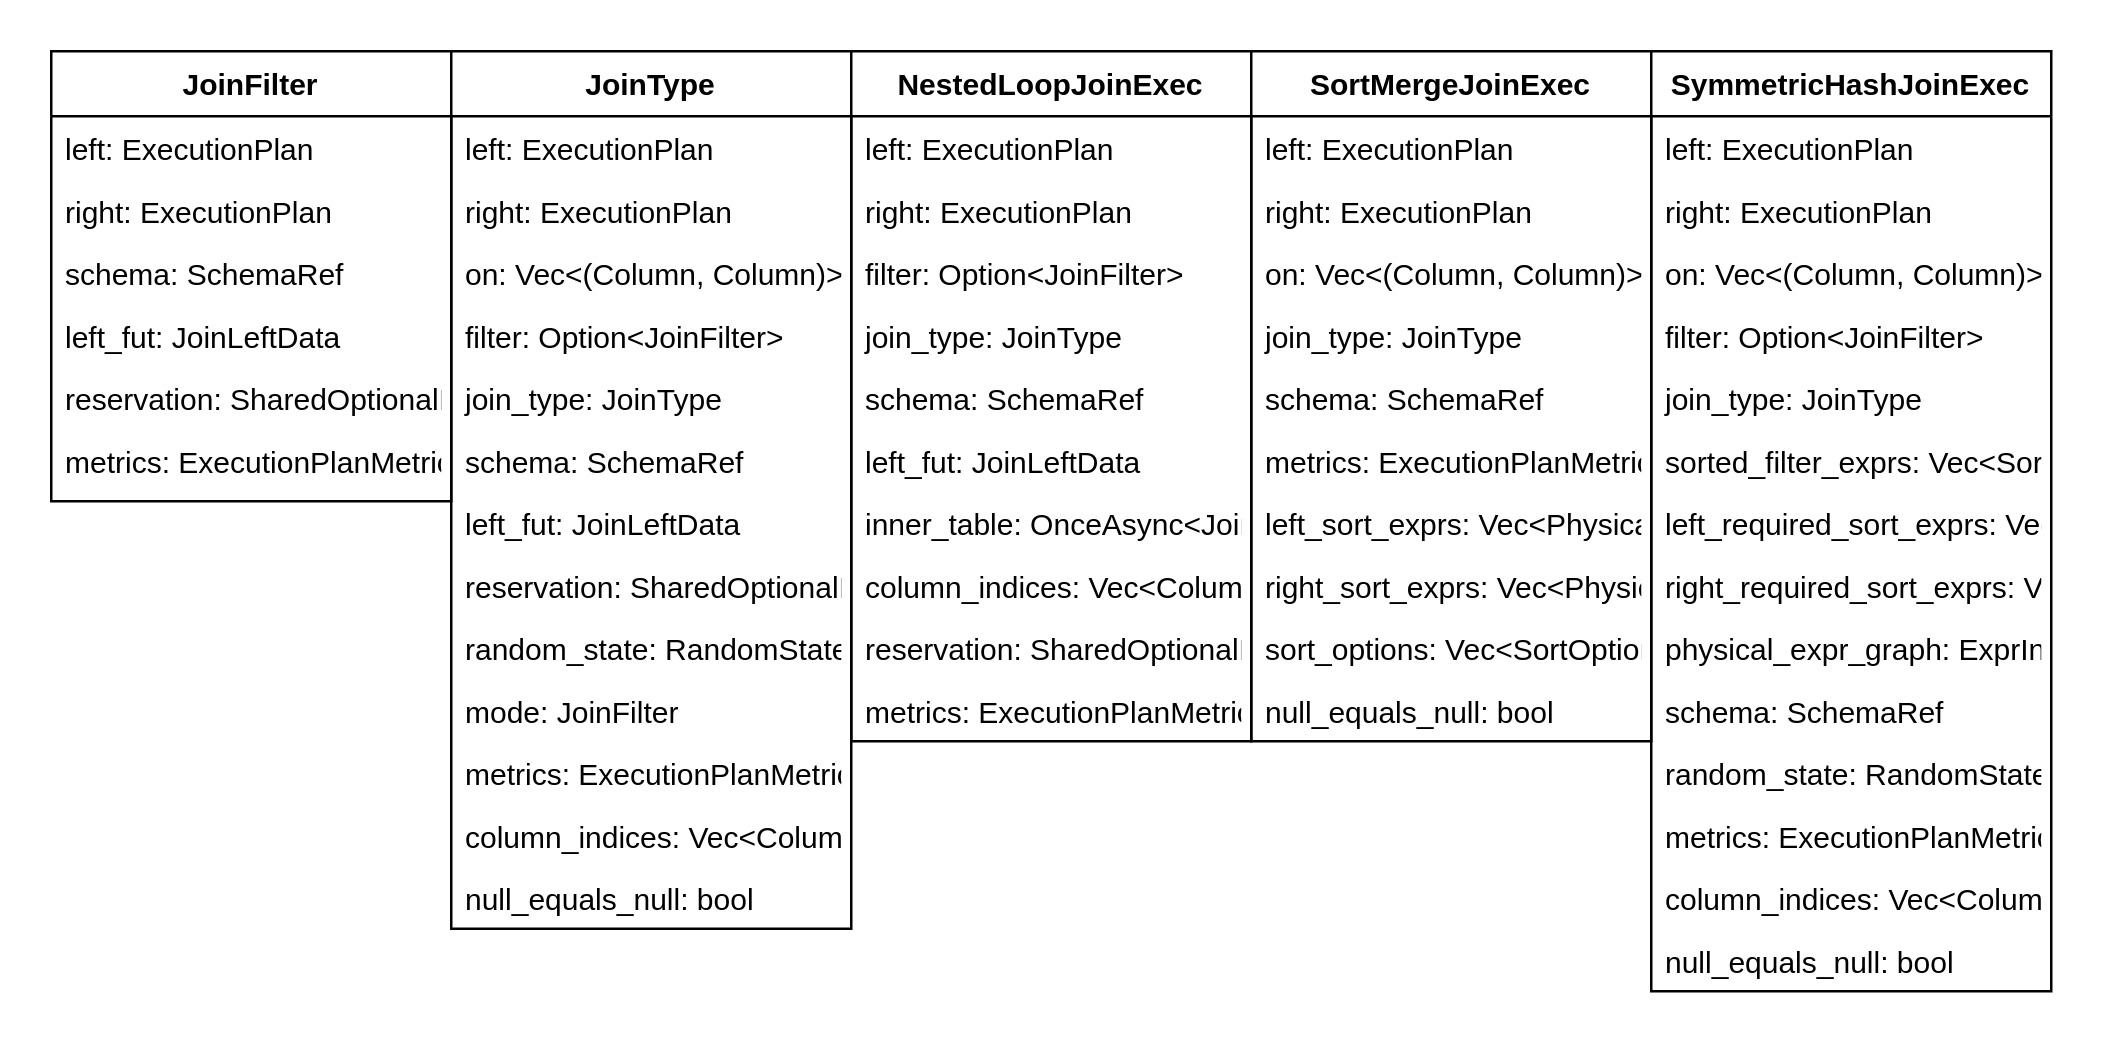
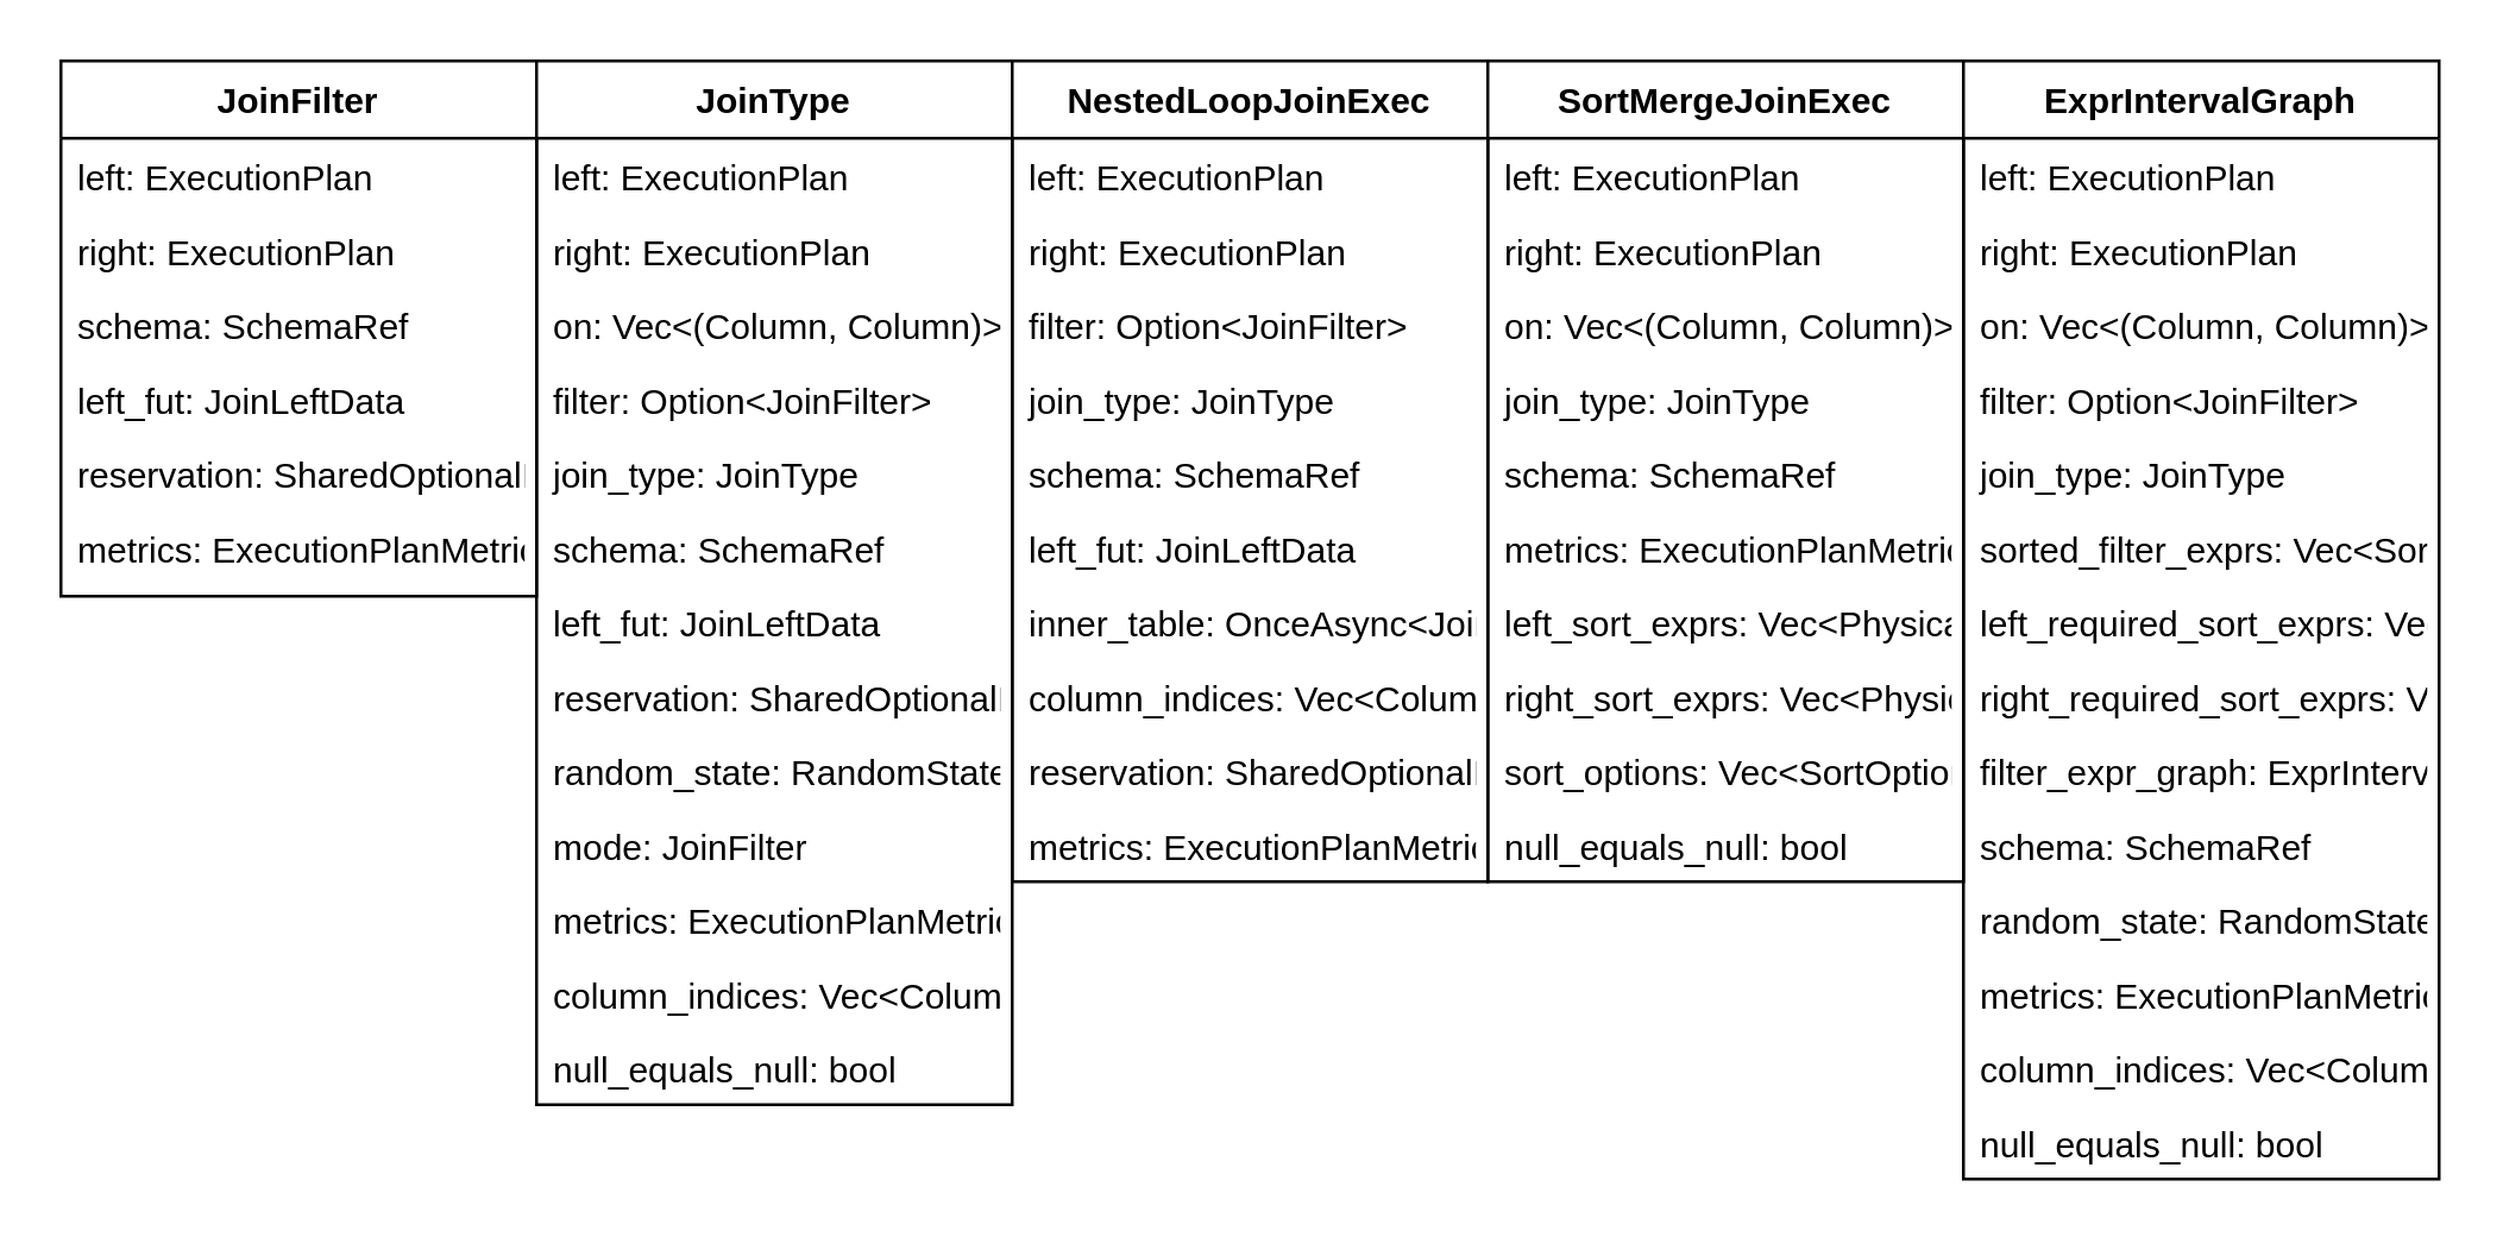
- <mxCell id="45" value="SymmetricHashJoinExec" style="swimlane;fontStyle=1;align=center;verticalAlign=top;childLayout=stackLayout;horizontal=1;startSize=26;horizontalStack=0;resizeParent=1;resizeLast=0;collapsible=1;marginBottom=0;rounded=0;shadow=0;strokeWidth=1;spacing=2;" vertex="1" parent="1"><mxGeometry x="660" y="20" width="160" height="376" as="geometry"><mxRectangle x="550" y="140" width="160" height="26" as="alternateBounds" /></mxGeometry></mxCell>
+ <mxCell id="45" value="ExprIntervalGraph" style="swimlane;fontStyle=1;align=center;verticalAlign=top;childLayout=stackLayout;horizontal=1;startSize=26;horizontalStack=0;resizeParent=1;resizeLast=0;collapsible=1;marginBottom=0;rounded=0;shadow=0;strokeWidth=1;spacing=2;" vertex="1" parent="1"><mxGeometry x="660" y="20" width="160" height="376" as="geometry"><mxRectangle x="550" y="140" width="160" height="26" as="alternateBounds" /></mxGeometry></mxCell>
- <mxCell id="54" value="physical_expr_graph: ExprIntervalGraph&#10;" style="text;align=left;verticalAlign=top;spacingLeft=4;spacingRight=4;overflow=hidden;rotatable=0;points=[[0,0.5],[1,0.5]];portConstraint=eastwest;" vertex="1" parent="45"><mxGeometry y="226" width="160" height="25" as="geometry" /></mxCell>
+ <mxCell id="54" value="filter_expr_graph: ExprIntervalGraph&#10;" style="text;align=left;verticalAlign=top;spacingLeft=4;spacingRight=4;overflow=hidden;rotatable=0;points=[[0,0.5],[1,0.5]];portConstraint=eastwest;" vertex="1" parent="45"><mxGeometry y="226" width="160" height="25" as="geometry" /></mxCell>
